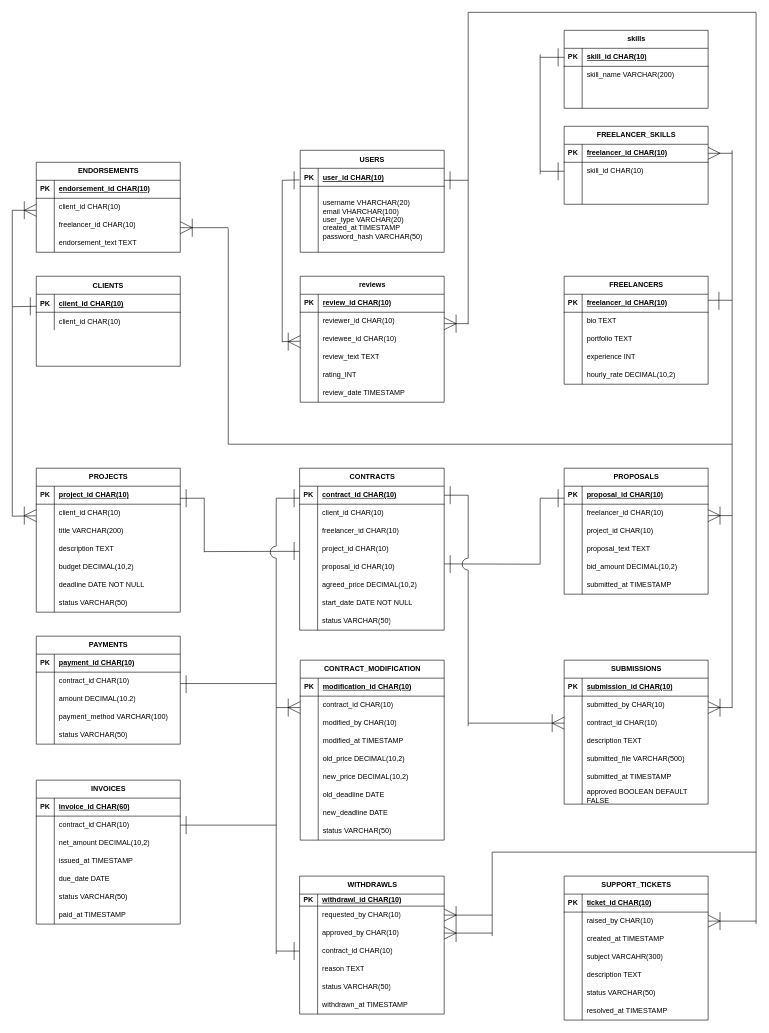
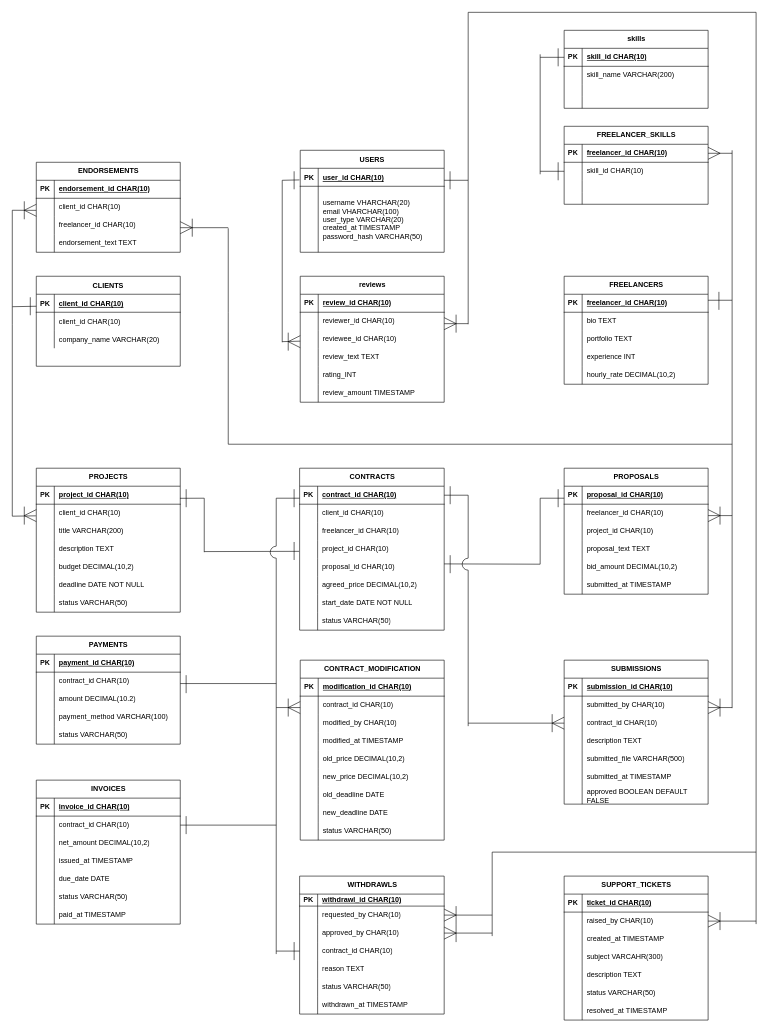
+ <mxCell id="11" value="company_name VARCHAR(20)" style="shape=partialRectangle;overflow=hidden;connectable=0;fillColor=none;top=0;left=0;bottom=0;right=0;align=left;spacingLeft=6;" parent="9" vertex="1"><mxGeometry x="30" width="210" height="30" as="geometry"><mxRectangle width="210" height="30" as="alternateBounds" /></mxGeometry></mxCell>
- <mxCell id="292" value="review_date TIMESTAMP" style="shape=partialRectangle;connectable=0;fillColor=none;top=0;left=0;bottom=0;right=0;align=left;spacingLeft=6;overflow=hidden;whiteSpace=wrap;html=1;" parent="290" vertex="1"><mxGeometry x="30" width="210" height="30" as="geometry"><mxRectangle width="210" height="30" as="alternateBounds" /></mxGeometry></mxCell>
+ <mxCell id="292" value="review_amount TIMESTAMP" style="shape=partialRectangle;connectable=0;fillColor=none;top=0;left=0;bottom=0;right=0;align=left;spacingLeft=6;overflow=hidden;whiteSpace=wrap;html=1;" parent="290" vertex="1"><mxGeometry x="30" width="210" height="30" as="geometry"><mxRectangle width="210" height="30" as="alternateBounds" /></mxGeometry></mxCell>
- <mxCell id="151" value="invoice_id CHAR(60)" style="shape=partialRectangle;connectable=0;fillColor=none;top=0;left=0;bottom=0;right=0;align=left;spacingLeft=6;fontStyle=5;overflow=hidden;whiteSpace=wrap;html=1;" parent="149" vertex="1"><mxGeometry x="30" width="210" height="30" as="geometry"><mxRectangle width="210" height="30" as="alternateBounds" /></mxGeometry></mxCell>
+ <mxCell id="151" value="invoice_id CHAR(10)" style="shape=partialRectangle;connectable=0;fillColor=none;top=0;left=0;bottom=0;right=0;align=left;spacingLeft=6;fontStyle=5;overflow=hidden;whiteSpace=wrap;html=1;" parent="149" vertex="1"><mxGeometry x="30" width="210" height="30" as="geometry"><mxRectangle width="210" height="30" as="alternateBounds" /></mxGeometry></mxCell>
